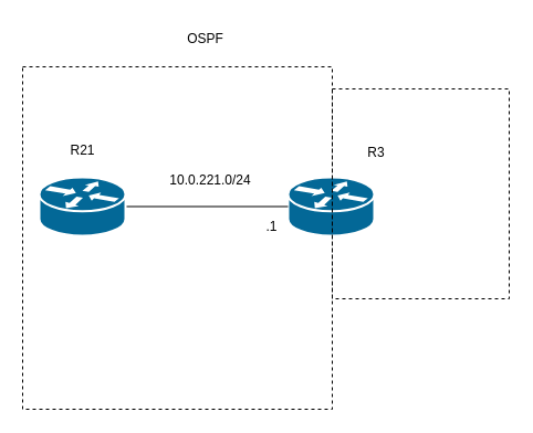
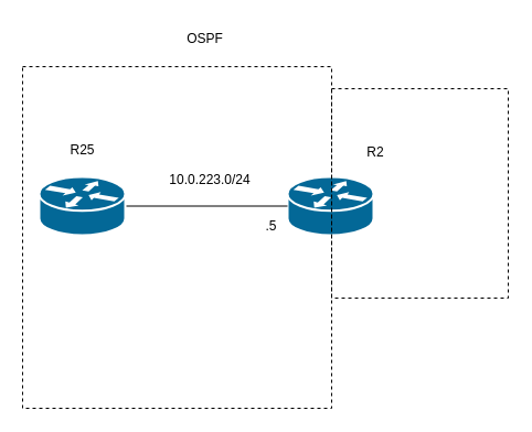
- <mxCell id="9" value="R21" style="text;html=1;strokeColor=none;fillColor=none;align=center;verticalAlign=middle;whiteSpace=wrap;rounded=0;dashed=1;" parent="1" vertex="1"><mxGeometry x="48.5" y="123" width="51" height="25" as="geometry" /></mxCell>
+ <mxCell id="9" value="R25" style="text;html=1;strokeColor=none;fillColor=none;align=center;verticalAlign=middle;whiteSpace=wrap;rounded=0;dashed=1;" parent="1" vertex="1"><mxGeometry x="48.5" y="123" width="51" height="25" as="geometry" /></mxCell>
- <mxCell id="5" value="R3" style="text;html=1;strokeColor=none;fillColor=none;align=center;verticalAlign=middle;whiteSpace=wrap;rounded=0;" parent="1" vertex="1"><mxGeometry x="310" y="123" width="60" height="30" as="geometry" /></mxCell>
+ <mxCell id="5" value="R2" style="text;html=1;strokeColor=none;fillColor=none;align=center;verticalAlign=middle;whiteSpace=wrap;rounded=0;" parent="1" vertex="1"><mxGeometry x="310" y="123" width="60" height="30" as="geometry" /></mxCell>
- <mxCell id="10" value="10.0.221.0/24" style="text;html=1;strokeColor=none;fillColor=none;align=center;verticalAlign=middle;whiteSpace=wrap;rounded=0;dashed=1;" parent="1" vertex="1"><mxGeometry x="160" y="148" width="60" height="30" as="geometry" /></mxCell>
+ <mxCell id="10" value="10.0.223.0/24" style="text;html=1;strokeColor=none;fillColor=none;align=center;verticalAlign=middle;whiteSpace=wrap;rounded=0;dashed=1;" parent="1" vertex="1"><mxGeometry x="160" y="148" width="60" height="30" as="geometry" /></mxCell>
- <mxCell id="11" value=".1" style="text;html=1;align=center;verticalAlign=middle;resizable=0;points=[];autosize=1;strokeColor=none;fillColor=none;" parent="1" vertex="1"><mxGeometry x="230" y="190" width="30" height="30" as="geometry" /></mxCell>
+ <mxCell id="11" value=".5" style="text;html=1;align=center;verticalAlign=middle;resizable=0;points=[];autosize=1;strokeColor=none;fillColor=none;" parent="1" vertex="1"><mxGeometry x="230" y="190" width="30" height="30" as="geometry" /></mxCell>
